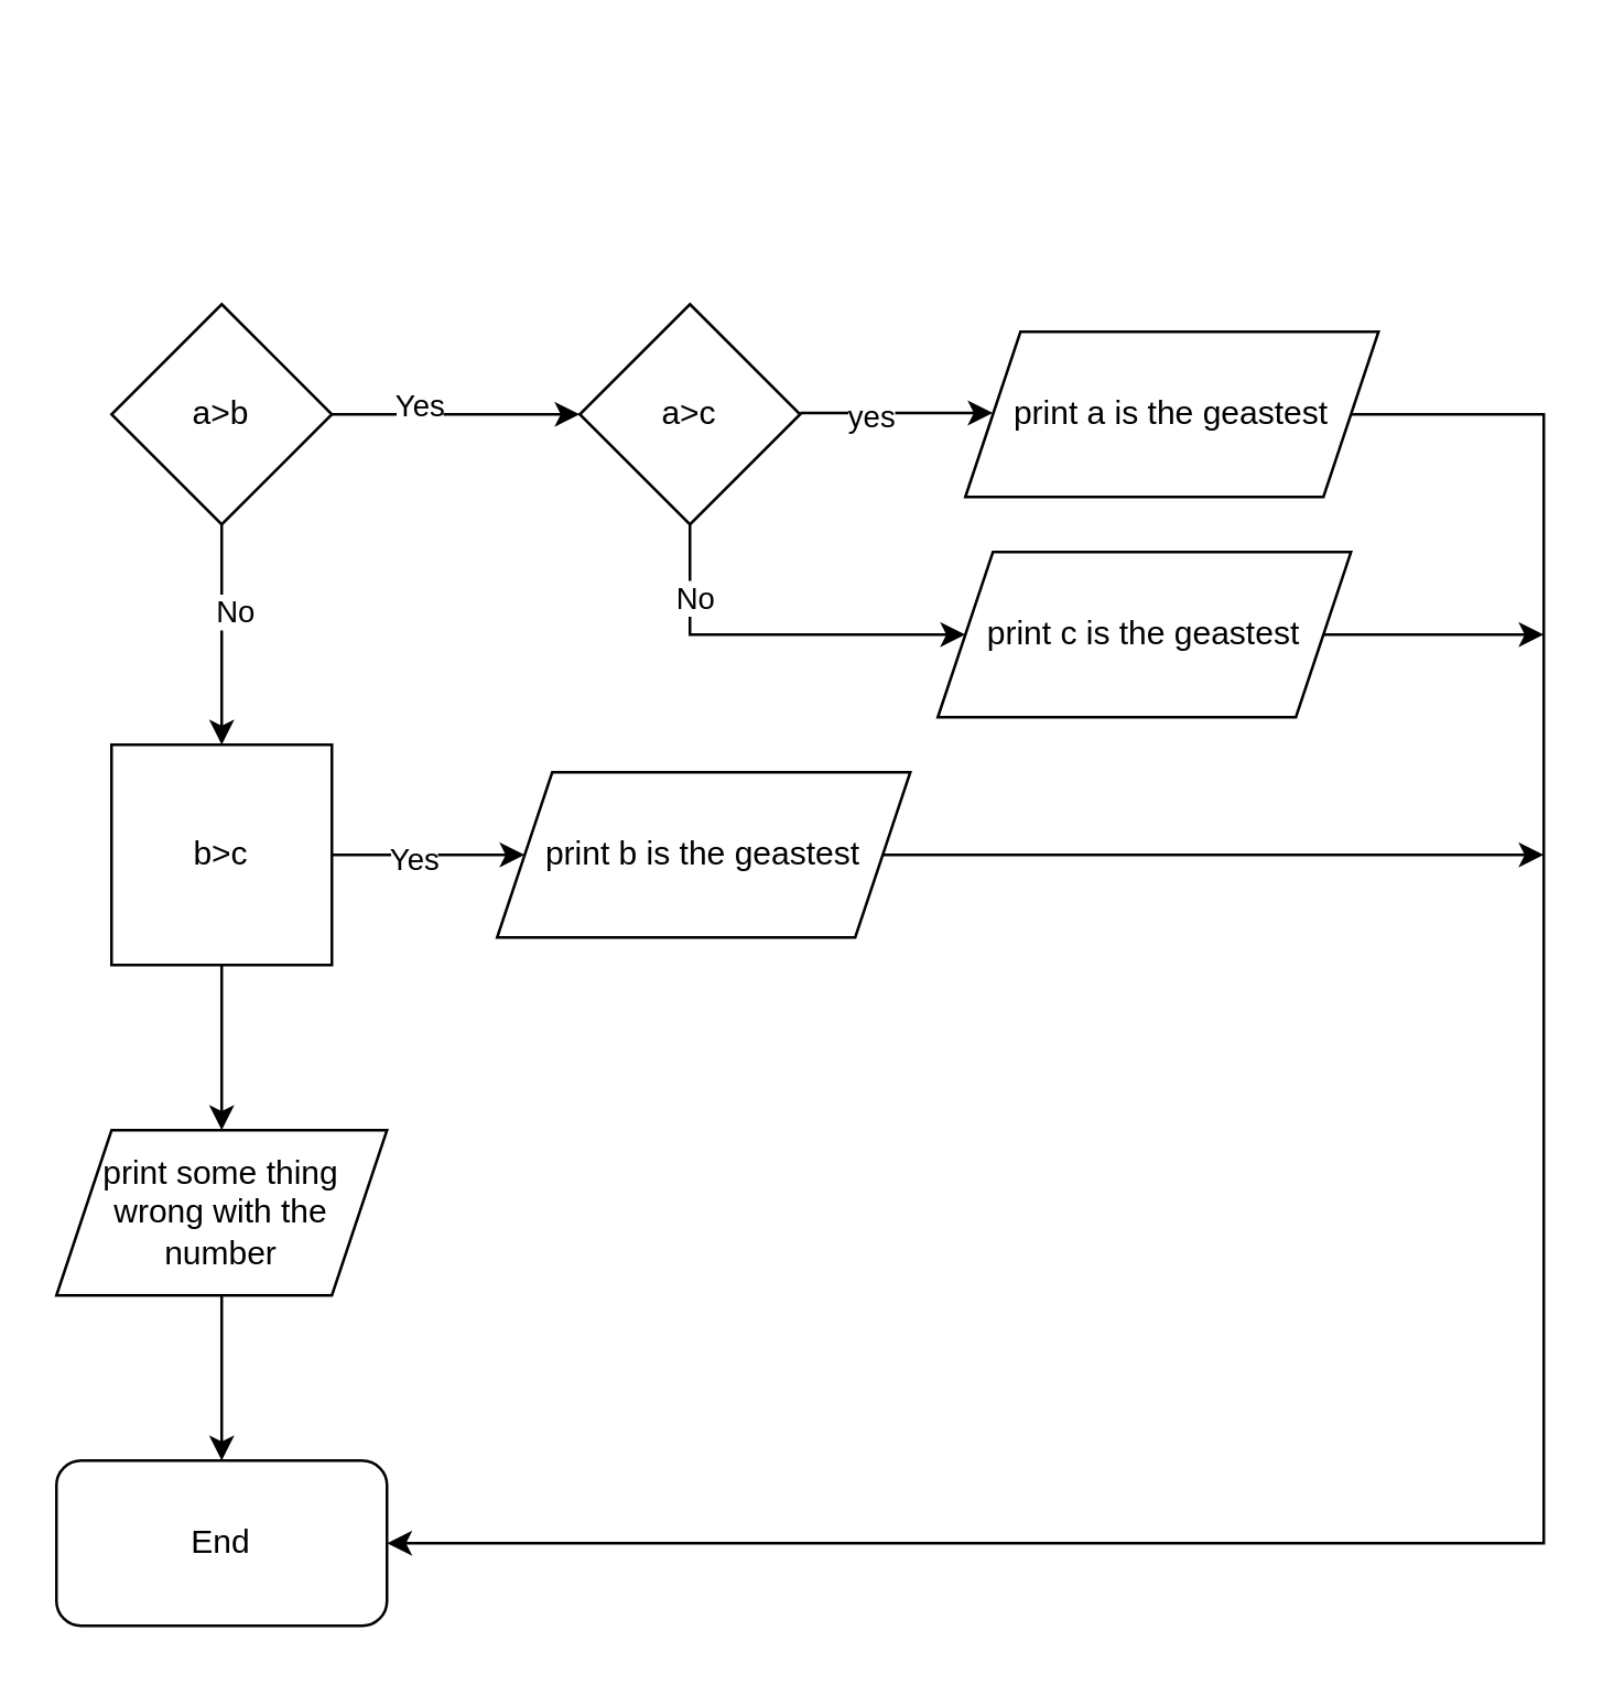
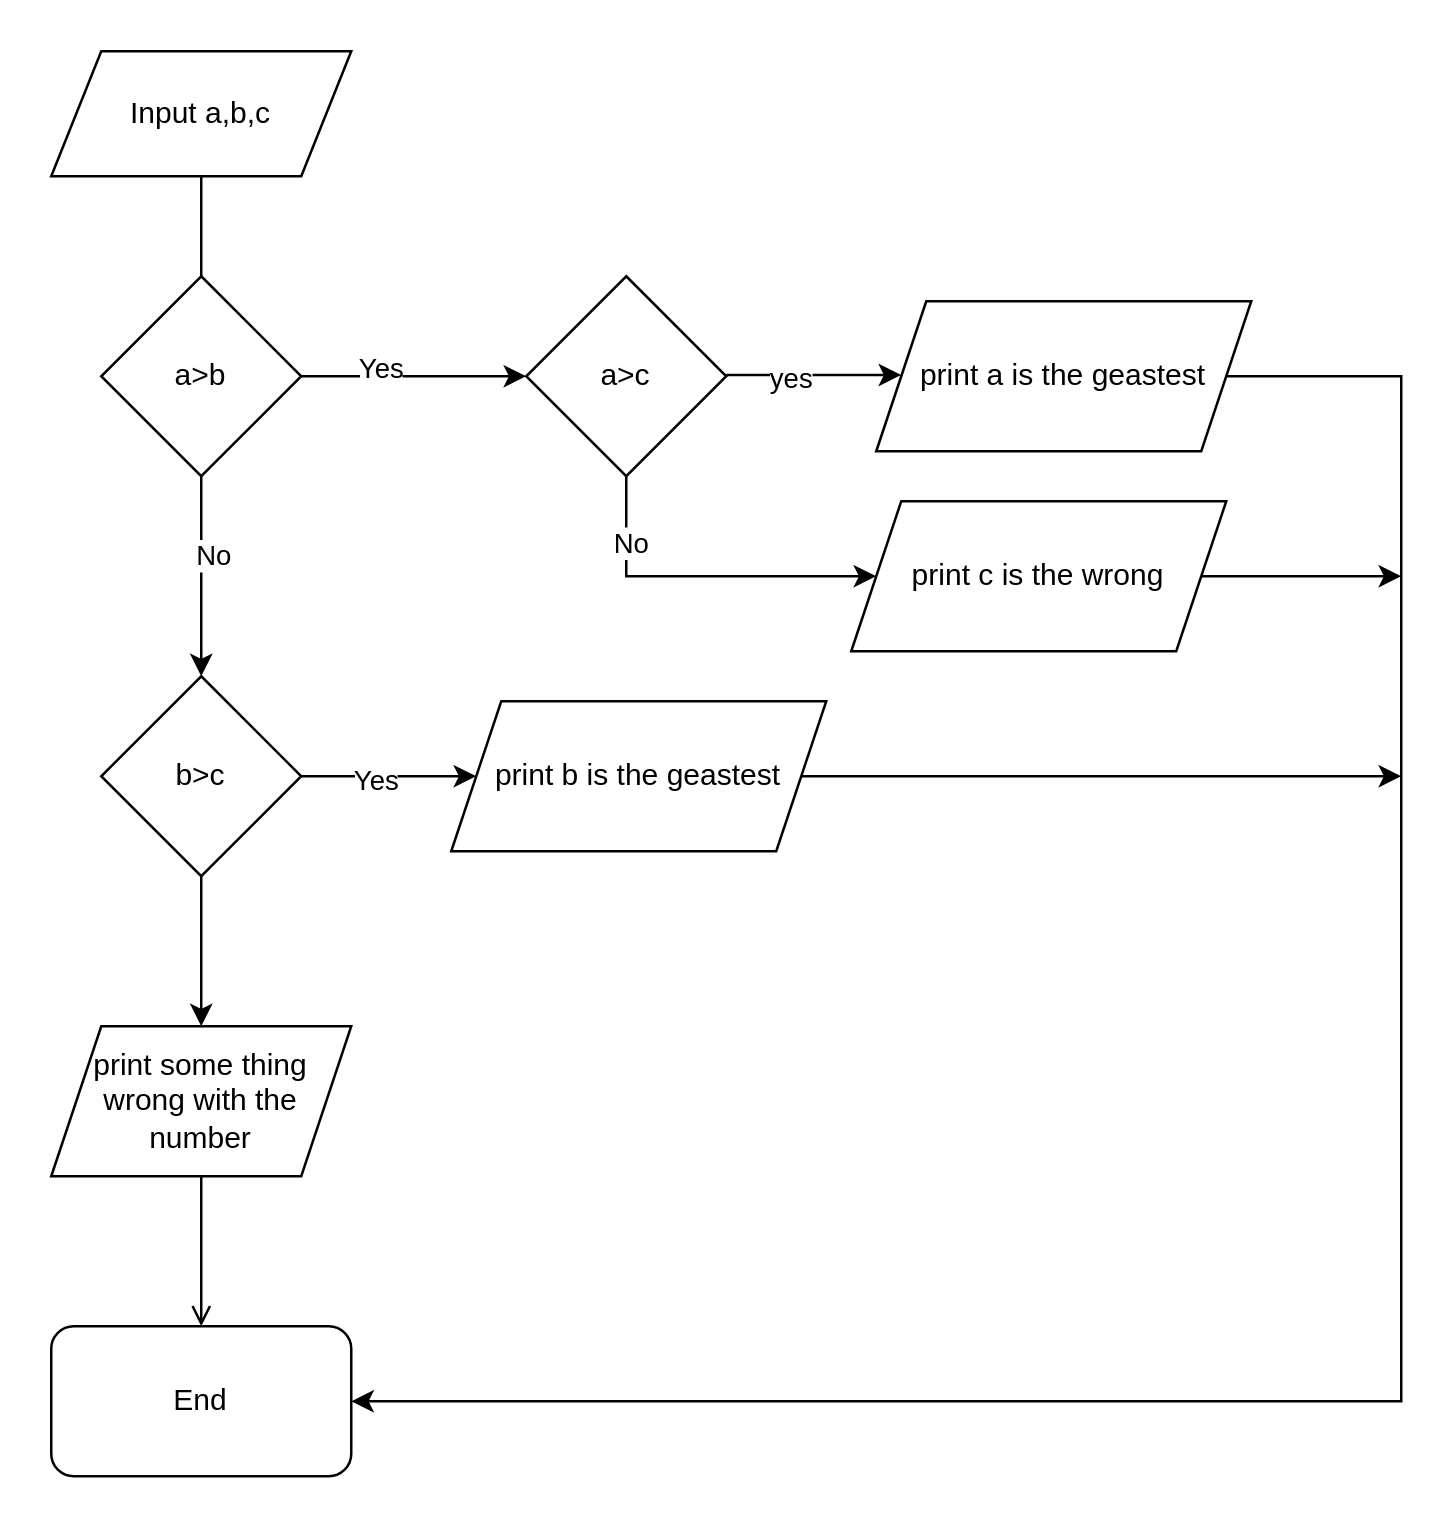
+ <mxCell id="2" value="Input a,b,c" style="shape=parallelogram;perimeter=parallelogramPerimeter;whiteSpace=wrap;html=1;fixedSize=1;" parent="1" vertex="1"><mxGeometry x="20" y="20" width="120" height="50" as="geometry" /></mxCell>
+ <mxCell id="11" value="" style="endArrow=none;html=1;rounded=0;entryX=0.5;entryY=1;entryDx=0;entryDy=0;exitX=0.5;exitY=0;exitDx=0;exitDy=0;" edge="1" parent="1" source="7" target="2"><mxGeometry width="50" height="50" relative="1" as="geometry"><mxPoint x="60" y="130" as="sourcePoint" /><mxPoint x="110" y="80" as="targetPoint" /></mxGeometry></mxCell>
- <mxCell id="18" value="print c is the geastest" style="shape=parallelogram;perimeter=parallelogramPerimeter;whiteSpace=wrap;html=1;fixedSize=1;" vertex="1" parent="1"><mxGeometry x="340" y="200" width="150" height="60" as="geometry" /></mxCell>
+ <mxCell id="18" value="print c is the wrong" style="shape=parallelogram;perimeter=parallelogramPerimeter;whiteSpace=wrap;html=1;fixedSize=1;" vertex="1" parent="1"><mxGeometry x="340" y="200" width="150" height="60" as="geometry" /></mxCell>
- <mxCell id="15" value="b&amp;gt;c" style="whiteSpace=wrap;html=1;rounded=0;" vertex="1" parent="1"><mxGeometry x="40" y="270" width="80" height="80" as="geometry" /></mxCell>
+ <mxCell id="15" value="b&amp;gt;c" style="rhombus;whiteSpace=wrap;html=1;" vertex="1" parent="1"><mxGeometry x="40" y="270" width="80" height="80" as="geometry" /></mxCell>
- <mxCell id="26" value="" style="endArrow=classic;html=1;rounded=0;exitX=0.5;exitY=1;exitDx=0;exitDy=0;entryX=0.5;entryY=0;entryDx=0;entryDy=0;" edge="1" parent="1" source="25" target="24"><mxGeometry width="50" height="50" relative="1" as="geometry"><mxPoint x="270" y="300" as="sourcePoint" /><mxPoint x="320" y="250" as="targetPoint" /></mxGeometry></mxCell>
+ <mxCell id="26" value="" style="endArrow=open;html=1;rounded=0;exitX=0.5;exitY=1;exitDx=0;exitDy=0;entryX=0.5;entryY=0;entryDx=0;entryDy=0;" edge="1" parent="1" source="25" target="24"><mxGeometry width="50" height="50" relative="1" as="geometry"><mxPoint x="270" y="300" as="sourcePoint" /><mxPoint x="320" y="250" as="targetPoint" /></mxGeometry></mxCell>
